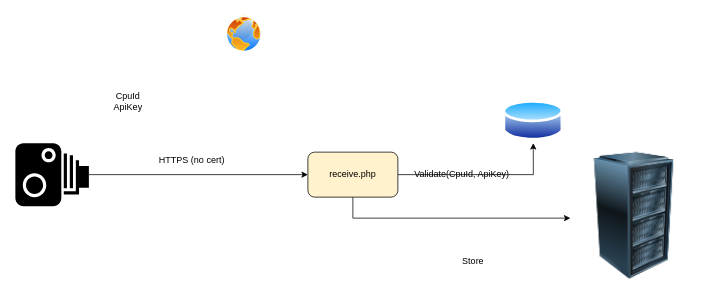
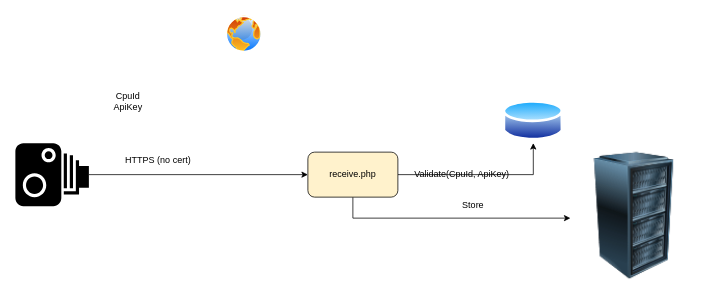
- <mxCell id="11" value="HTTPS (no cert)" style="text;html=1;align=center;verticalAlign=middle;resizable=0;points=[];autosize=1;strokeColor=none;fillColor=none;" parent="1" vertex="1"><mxGeometry x="200" y="198" width="110" height="30" as="geometry" /></mxCell>
+ <mxCell id="11" value="HTTPS (no cert)" style="text;html=1;align=center;verticalAlign=middle;resizable=0;points=[];autosize=1;strokeColor=none;fillColor=none;" parent="1" vertex="1"><mxGeometry x="155" y="198" width="110" height="30" as="geometry" /></mxCell>
- <mxCell id="13" value="Store" style="text;html=1;align=center;verticalAlign=middle;resizable=0;points=[];autosize=1;strokeColor=none;fillColor=none;" parent="1" vertex="1"><mxGeometry x="605" y="333" width="50" height="30" as="geometry" /></mxCell>
+ <mxCell id="13" value="Store" style="text;html=1;align=center;verticalAlign=middle;resizable=0;points=[];autosize=1;strokeColor=none;fillColor=none;" parent="1" vertex="1"><mxGeometry x="605" y="258" width="50" height="30" as="geometry" /></mxCell>
